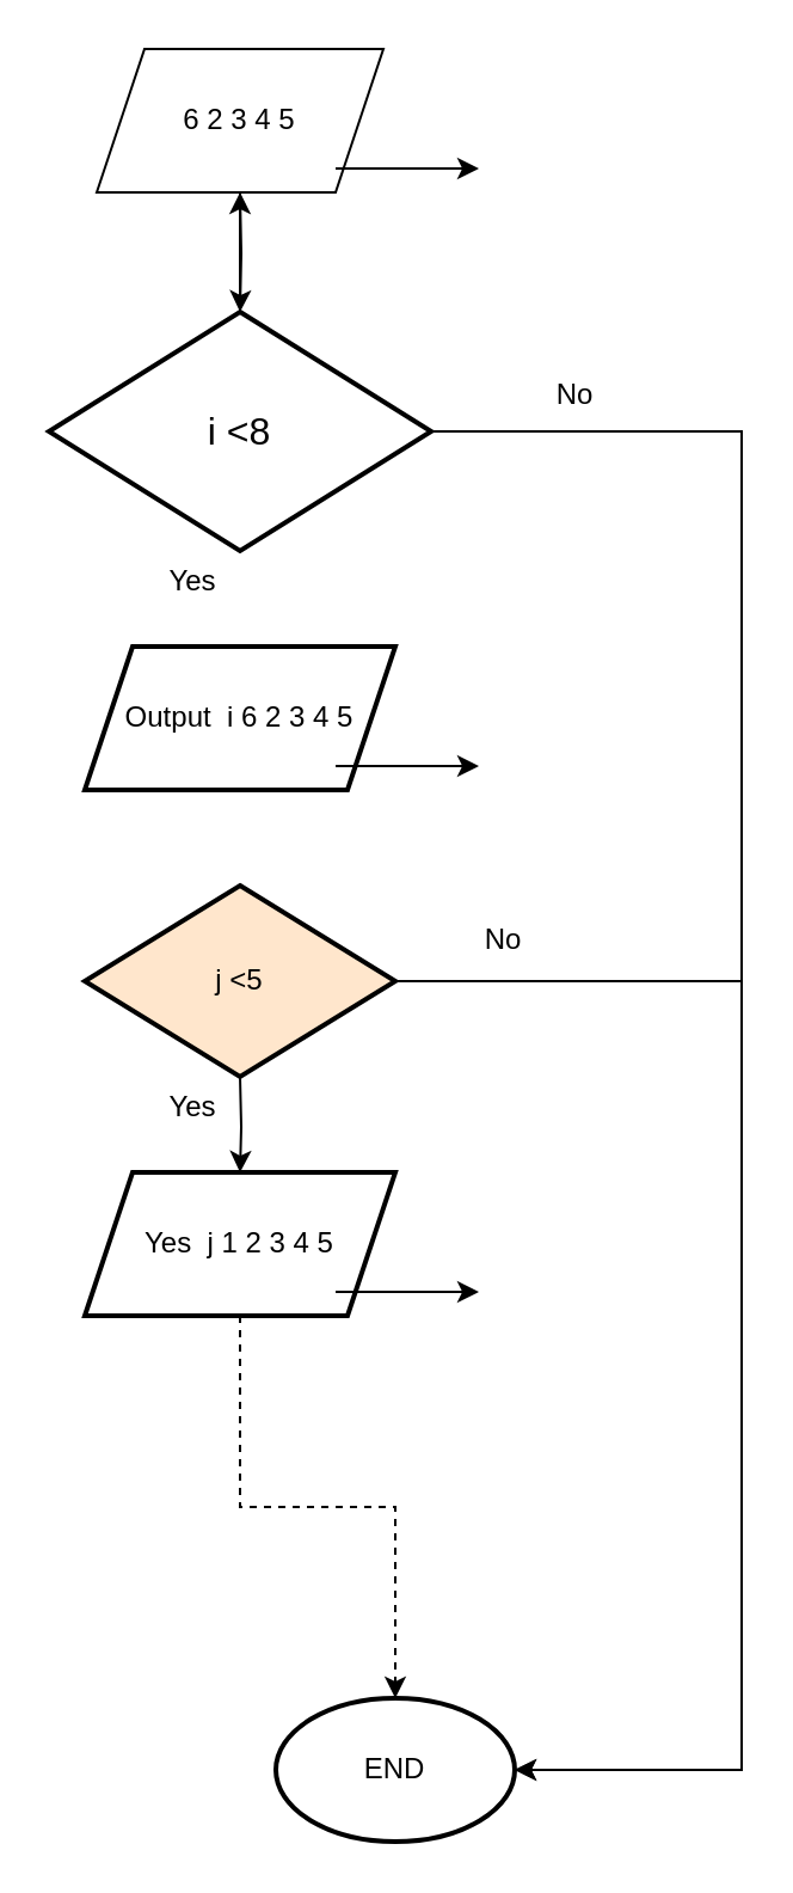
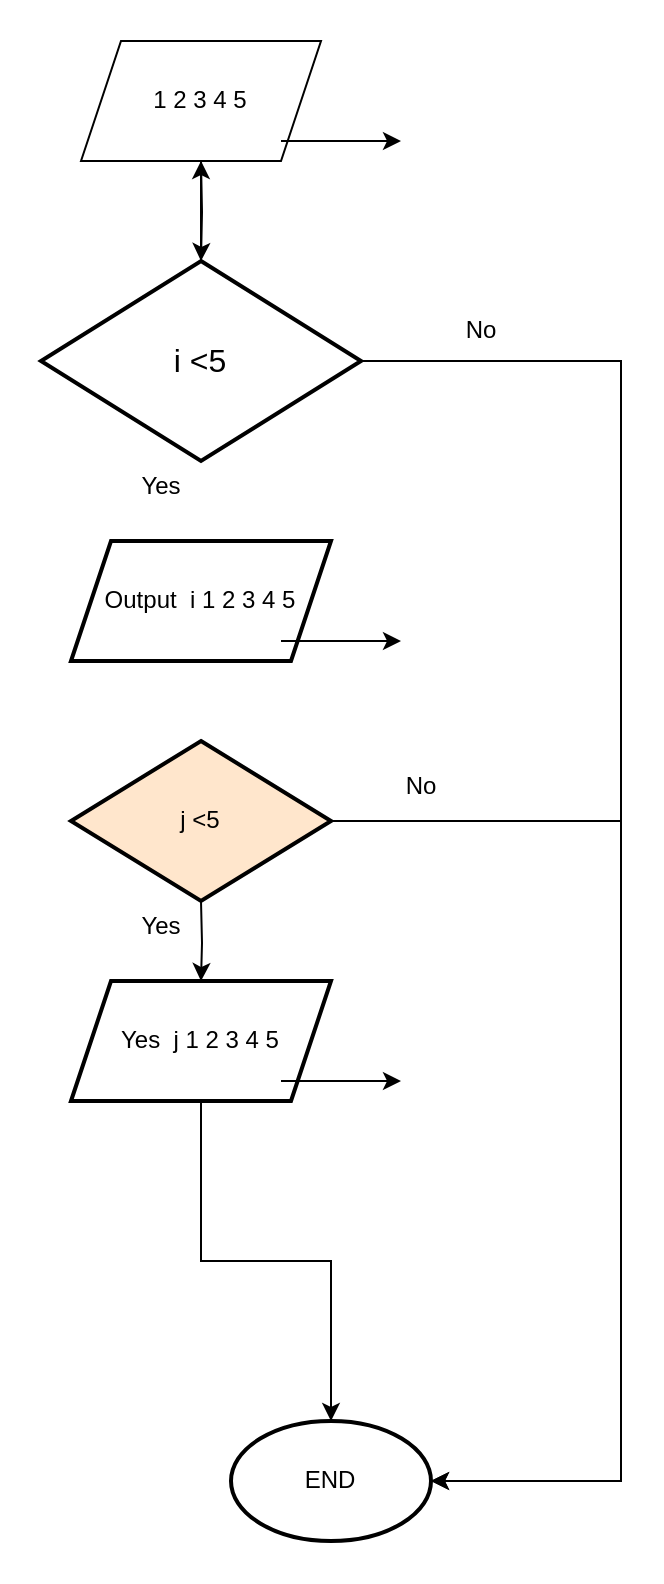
- <mxCell id="5" value="6 2 3 4 5" style="shape=parallelogram;perimeter=parallelogramPerimeter;whiteSpace=wrap;html=1;fixedSize=1;" vertex="1" parent="1"><mxGeometry x="40" y="20" width="120" height="60" as="geometry" /></mxCell>
+ <mxCell id="5" value="1 2 3 4 5" style="shape=parallelogram;perimeter=parallelogramPerimeter;whiteSpace=wrap;html=1;fixedSize=1;" vertex="1" parent="1"><mxGeometry x="40" y="20" width="120" height="60" as="geometry" /></mxCell>
- <mxCell id="4" value="&lt;font size=&quot;3&quot;&gt;i &amp;lt;8&lt;/font&gt;" style="strokeWidth=2;html=1;shape=mxgraph.flowchart.decision;whiteSpace=wrap;" vertex="1" parent="1"><mxGeometry x="20" y="130" width="160" height="100" as="geometry" /></mxCell>
+ <mxCell id="4" value="&lt;font size=&quot;3&quot;&gt;i &amp;lt;5&lt;/font&gt;" style="strokeWidth=2;html=1;shape=mxgraph.flowchart.decision;whiteSpace=wrap;" vertex="1" parent="1"><mxGeometry x="20" y="130" width="160" height="100" as="geometry" /></mxCell>
- <mxCell id="10" value="Output&amp;nbsp; i 6 2 3 4 5" style="shape=parallelogram;perimeter=parallelogramPerimeter;whiteSpace=wrap;html=1;fixedSize=1;strokeWidth=2;" vertex="1" parent="1"><mxGeometry x="35" y="270" width="130" height="60" as="geometry" /></mxCell>
+ <mxCell id="10" value="Output&amp;nbsp; i 1 2 3 4 5" style="shape=parallelogram;perimeter=parallelogramPerimeter;whiteSpace=wrap;html=1;fixedSize=1;strokeWidth=2;" vertex="1" parent="1"><mxGeometry x="35" y="270" width="130" height="60" as="geometry" /></mxCell>
- <mxCell id="20" style="edgeStyle=orthogonalEdgeStyle;rounded=0;orthogonalLoop=1;jettySize=auto;html=1;entryX=0.5;entryY=0;entryDx=0;entryDy=0;entryPerimeter=0;dashed=1;" edge="1" parent="1" source="14" target="8"><mxGeometry relative="1" as="geometry" /></mxCell>
+ <mxCell id="20" style="edgeStyle=orthogonalEdgeStyle;rounded=0;orthogonalLoop=1;jettySize=auto;html=1;entryX=0.5;entryY=0;entryDx=0;entryDy=0;entryPerimeter=0;" edge="1" parent="1" source="14" target="8"><mxGeometry relative="1" as="geometry" /></mxCell>
